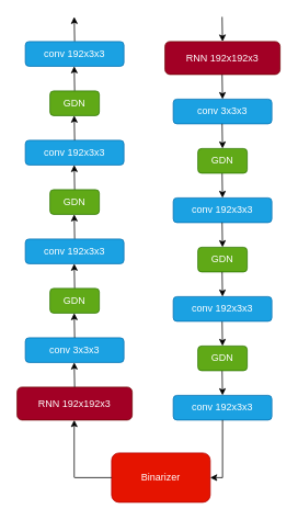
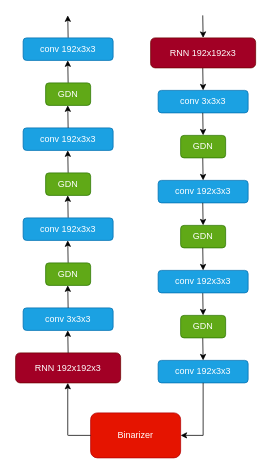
- <mxCell id="32" value="Binarizer" style="rounded=1;whiteSpace=wrap;html=1;fillColor=#e51400;strokeColor=#B20000;fontColor=#ffffff;" vertex="1" parent="1"><mxGeometry x="135" y="550" width="120" height="60" as="geometry" /></mxCell>
+ <mxCell id="32" value="Binarizer" style="rounded=1;whiteSpace=wrap;html=1;fillColor=#e51400;strokeColor=#B20000;fontColor=#ffffff;" vertex="1" parent="1"><mxGeometry x="120" y="550" width="120" height="60" as="geometry" /></mxCell>
